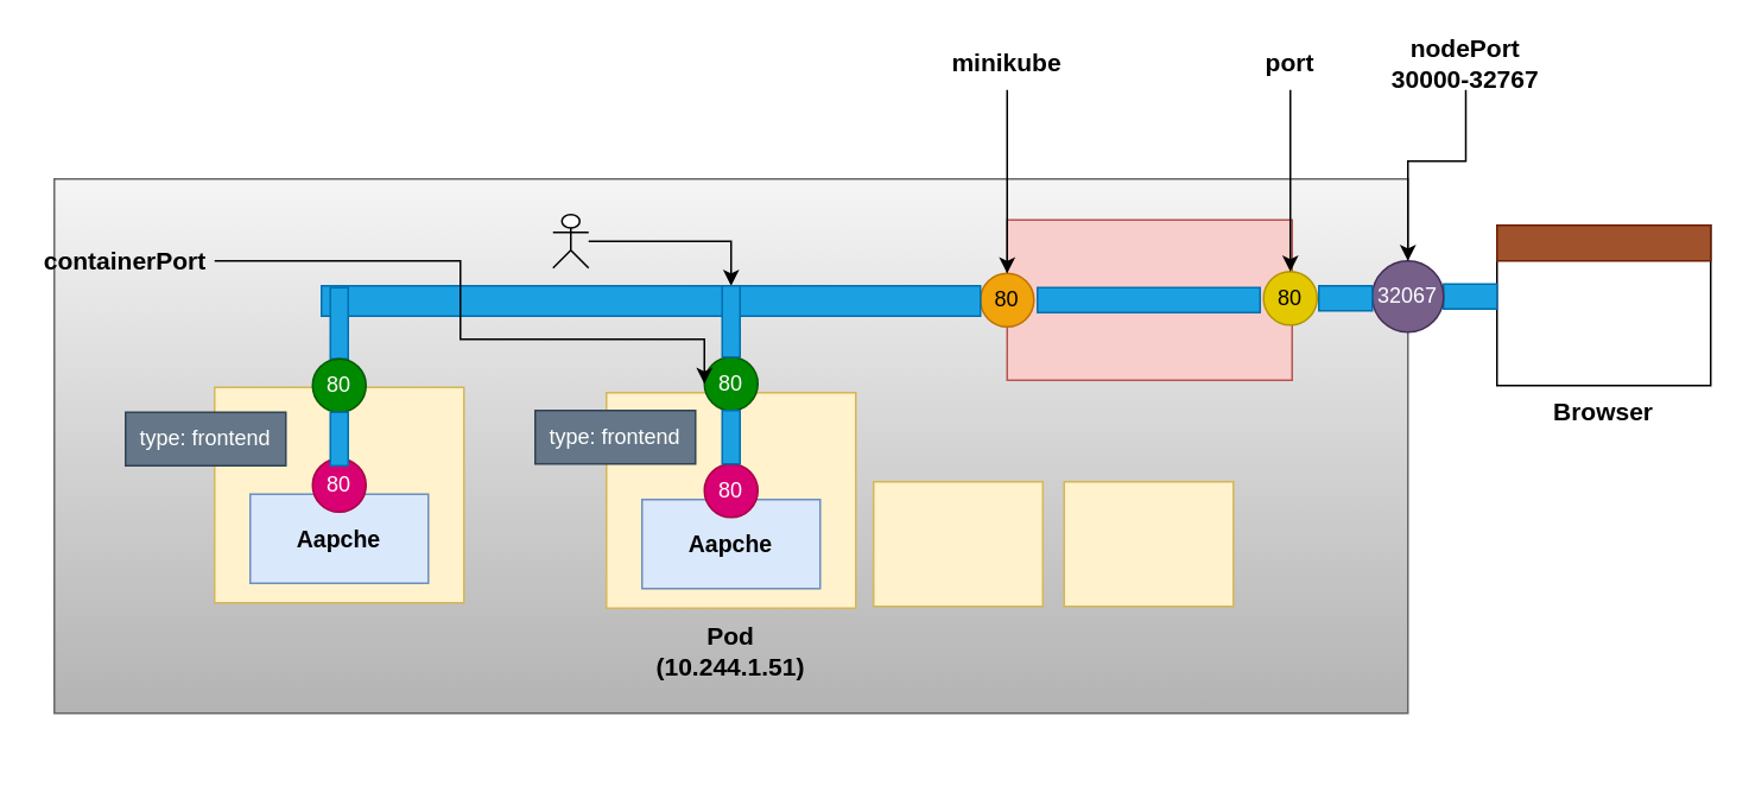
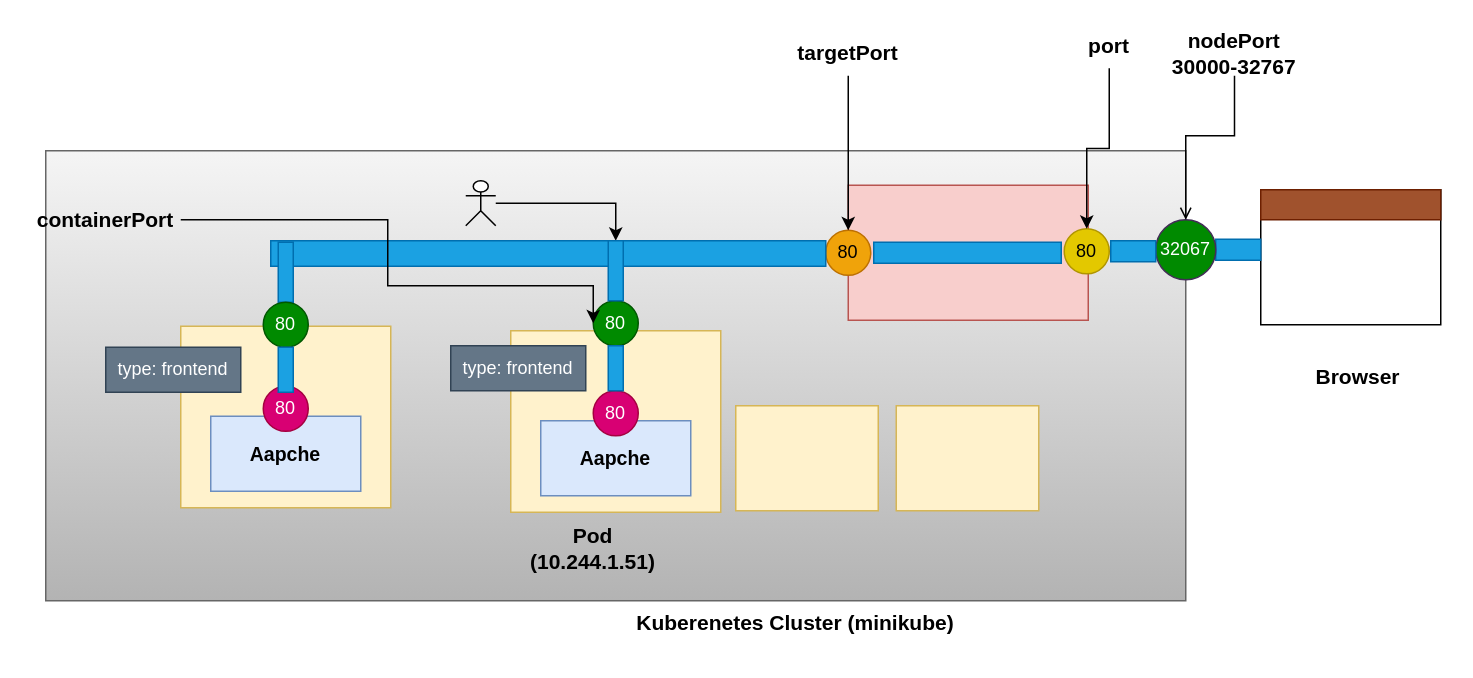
- <mxCell id="27" value="minikube" style="text;html=1;strokeColor=none;fillColor=none;align=center;verticalAlign=middle;whiteSpace=wrap;rounded=0;fontStyle=1;fontSize=14;" vertex="1" parent="1"><mxGeometry x="515" y="20" width="100" height="30" as="geometry" /></mxCell>
+ <mxCell id="27" value="targetPort" style="text;html=1;strokeColor=none;fillColor=none;align=center;verticalAlign=middle;whiteSpace=wrap;rounded=0;fontStyle=1;fontSize=14;" vertex="1" parent="1"><mxGeometry x="515" y="20" width="100" height="30" as="geometry" /></mxCell>
- <mxCell id="29" value="port" style="text;html=1;strokeColor=none;fillColor=none;align=center;verticalAlign=middle;whiteSpace=wrap;rounded=0;fontStyle=1;fontSize=14;" vertex="1" parent="1"><mxGeometry x="699" y="20" width="50" height="30" as="geometry" /></mxCell>
+ <mxCell id="29" value="port" style="text;html=1;strokeColor=none;fillColor=none;align=center;verticalAlign=middle;whiteSpace=wrap;rounded=0;fontStyle=1;fontSize=14;" vertex="1" parent="1"><mxGeometry x="714" y="15" width="50" height="30" as="geometry" /></mxCell>
- <mxCell id="30" style="edgeStyle=orthogonalEdgeStyle;rounded=0;orthogonalLoop=1;jettySize=auto;html=1;" edge="1" parent="1" source="31" target="20"><mxGeometry relative="1" as="geometry"><Array as="points"><mxPoint x="822" y="90" /><mxPoint x="790" y="90" /></Array></mxGeometry></mxCell>
+ <mxCell id="30" style="edgeStyle=orthogonalEdgeStyle;rounded=0;orthogonalLoop=1;jettySize=auto;html=1;endArrow=open;" edge="1" parent="1" source="31" target="20"><mxGeometry relative="1" as="geometry"><Array as="points"><mxPoint x="822" y="90" /><mxPoint x="790" y="90" /></Array></mxGeometry></mxCell>
- <mxCell id="20" value="32067" style="ellipse;whiteSpace=wrap;html=1;aspect=fixed;fillColor=#76608a;fontColor=#ffffff;strokeColor=#432D57;" vertex="1" parent="1"><mxGeometry x="770" y="146" width="40" height="40" as="geometry" /></mxCell>
+ <mxCell id="20" value="32067" style="ellipse;whiteSpace=wrap;html=1;aspect=fixed;fillColor=#008a00;fontColor=#ffffff;strokeColor=#432D57;" vertex="1" parent="1"><mxGeometry x="770" y="146" width="40" height="40" as="geometry" /></mxCell>
- <mxCell id="14" value="Browser" style="text;html=1;strokeColor=none;fillColor=none;align=center;verticalAlign=middle;whiteSpace=wrap;rounded=0;fontStyle=1;fontSize=14;" vertex="1" parent="1"><mxGeometry x="840" y="216" width="120" height="30" as="geometry" /></mxCell>
+ <mxCell id="14" value="Browser" style="text;html=1;strokeColor=none;fillColor=none;align=center;verticalAlign=middle;whiteSpace=wrap;rounded=0;fontStyle=1;fontSize=14;" vertex="1" parent="1"><mxGeometry x="845" y="236" width="120" height="30" as="geometry" /></mxCell>
- <mxCell id="5" value="Pod&lt;br&gt;(10.244.1.51)" style="text;html=1;strokeColor=none;fillColor=none;align=center;verticalAlign=middle;whiteSpace=wrap;rounded=0;fontStyle=1;fontSize=14;" vertex="1" parent="1"><mxGeometry x="340" y="350" width="140" height="30" as="geometry" /></mxCell>
+ <mxCell id="5" value="Pod&lt;br&gt;(10.244.1.51)" style="text;html=1;strokeColor=none;fillColor=none;align=center;verticalAlign=middle;whiteSpace=wrap;rounded=0;fontStyle=1;fontSize=14;" vertex="1" parent="1"><mxGeometry x="325" y="350" width="140" height="30" as="geometry" /></mxCell>
+ <mxCell id="11" value="Kuberenetes Cluster (minikube)&lt;br&gt;" style="text;html=1;strokeColor=none;fillColor=none;align=center;verticalAlign=middle;whiteSpace=wrap;rounded=0;fontStyle=1;fontSize=14;" vertex="1" parent="1"><mxGeometry x="270" y="400" width="520" height="30" as="geometry" /></mxCell>
